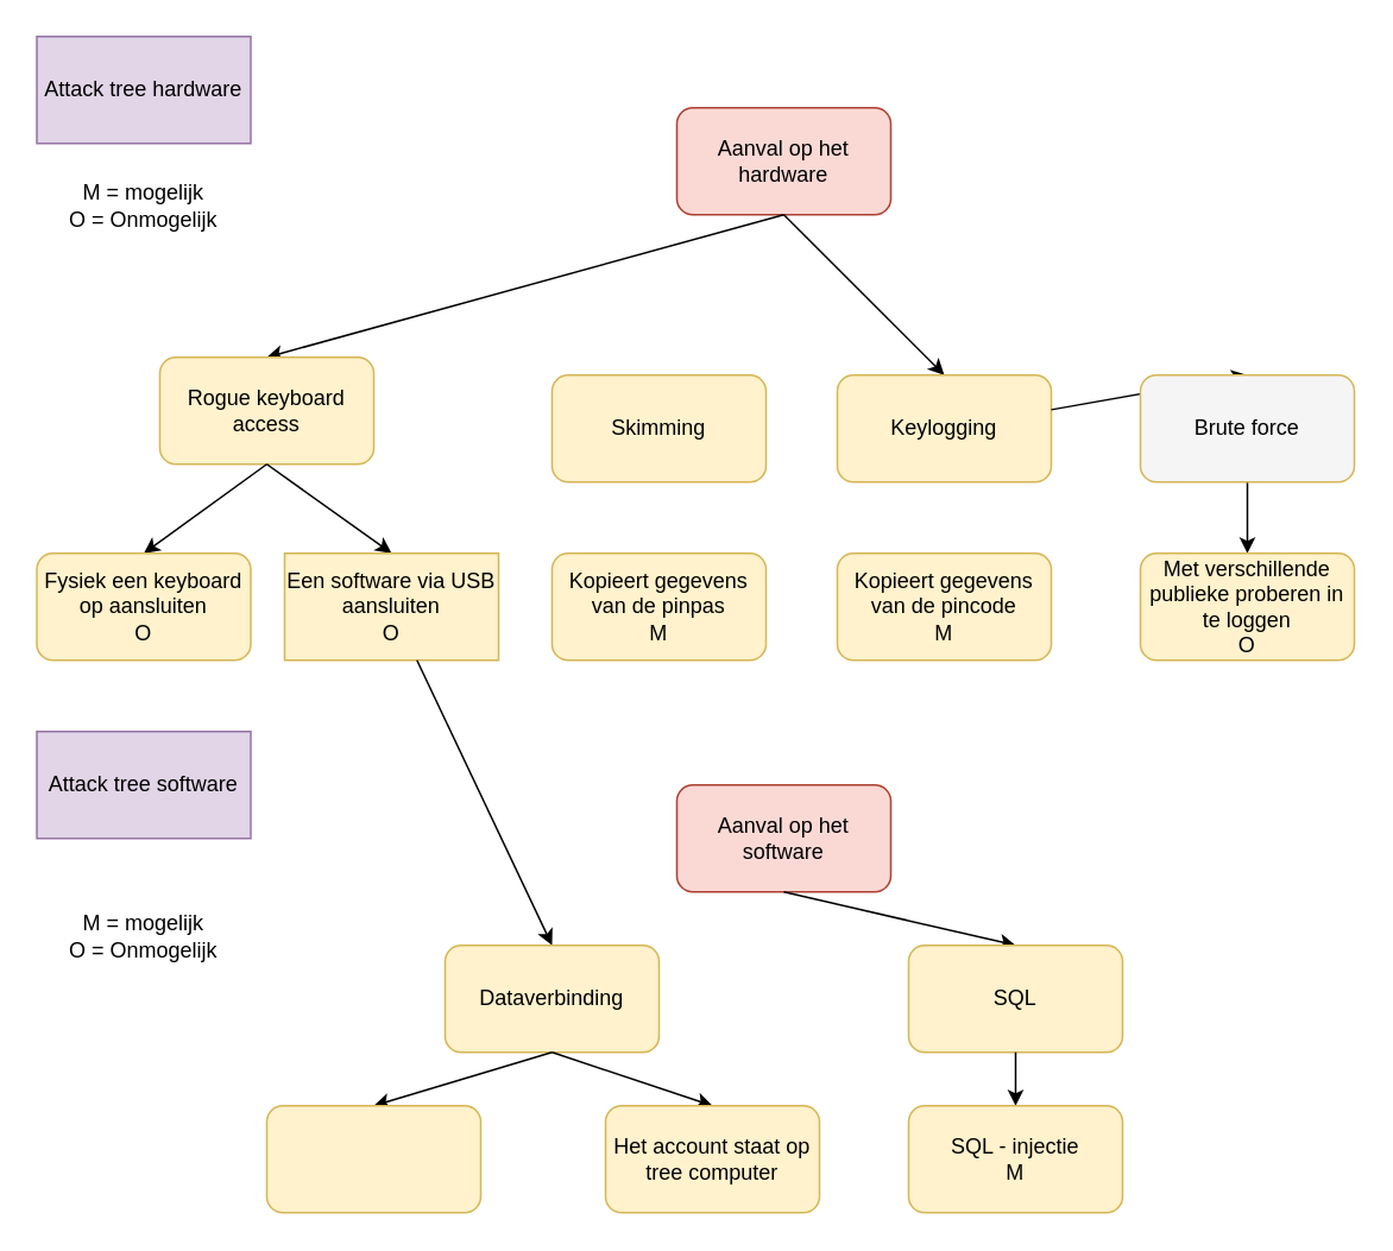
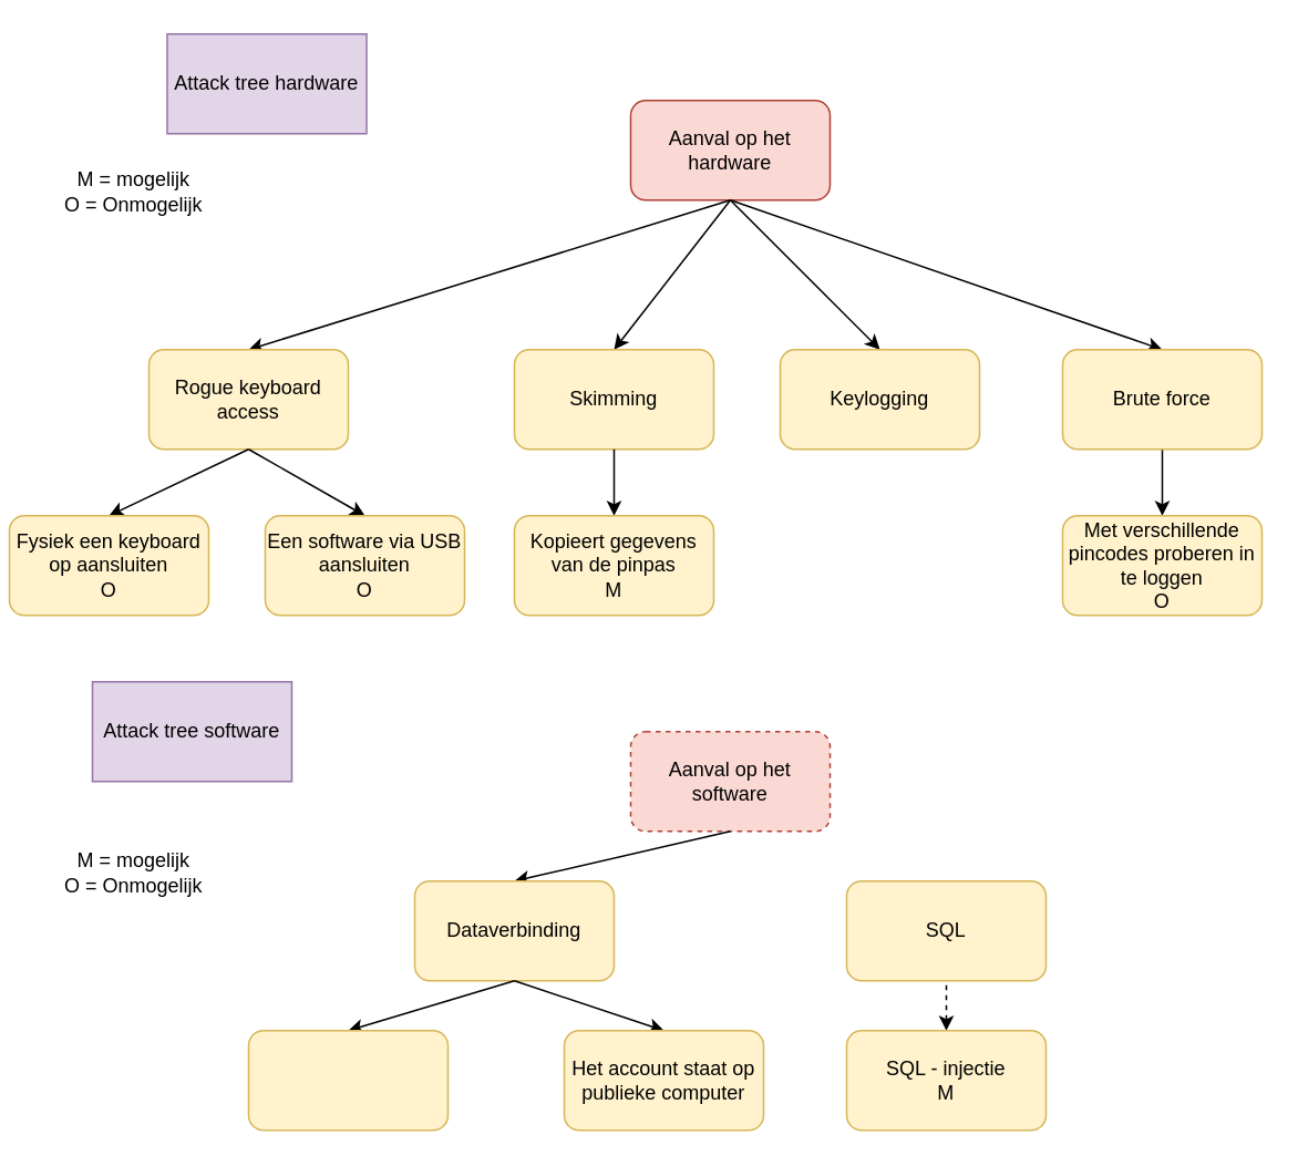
- <mxCell id="9" value="Attack tree hardware" style="rounded=0;whiteSpace=wrap;html=1;fillColor=#e1d5e7;strokeColor=#9673a6;" parent="1" vertex="1"><mxGeometry x="20" y="20" width="120" height="60" as="geometry" /></mxCell>
+ <mxCell id="9" value="Attack tree hardware" style="rounded=0;whiteSpace=wrap;html=1;fillColor=#e1d5e7;strokeColor=#9673a6;" parent="1" vertex="1"><mxGeometry x="100" y="20" width="120" height="60" as="geometry" /></mxCell>
+ <mxCell id="5" style="edgeStyle=none;rounded=0;orthogonalLoop=1;jettySize=auto;html=1;exitX=0.5;exitY=0;exitDx=0;exitDy=0;entryX=0.5;entryY=1;entryDx=0;entryDy=0;startArrow=classic;startFill=1;endArrow=none;endFill=0;" parent="1" source="6" target="2" edge="1"><mxGeometry relative="1" as="geometry" /></mxCell>
- <mxCell id="20" style="edgeStyle=none;rounded=0;orthogonalLoop=1;jettySize=auto;html=1;exitX=0.5;exitY=0;exitDx=0;exitDy=0;startArrow=classic;startFill=1;endArrow=none;endFill=0;" parent="1" source="21" target="8" edge="1"><mxGeometry relative="1" as="geometry" /></mxCell>
+ <mxCell id="20" style="edgeStyle=none;rounded=0;orthogonalLoop=1;jettySize=auto;html=1;exitX=0.5;exitY=0;exitDx=0;exitDy=0;entryX=0.5;entryY=1;entryDx=0;entryDy=0;startArrow=classic;startFill=1;endArrow=none;endFill=0;" parent="1" source="21" target="2" edge="1"><mxGeometry relative="1" as="geometry" /></mxCell>
- <mxCell id="4" value="&lt;div&gt;Rogue keyboard access&lt;/div&gt;" style="rounded=1;whiteSpace=wrap;html=1;fillColor=#fff2cc;strokeColor=#d6b656;" parent="1" vertex="1"><mxGeometry x="89" y="200" width="120" height="60" as="geometry" /></mxCell>
+ <mxCell id="4" value="&lt;div&gt;Rogue keyboard access&lt;/div&gt;" style="rounded=1;whiteSpace=wrap;html=1;fillColor=#fff2cc;strokeColor=#d6b656;" parent="1" vertex="1"><mxGeometry x="89" y="210" width="120" height="60" as="geometry" /></mxCell>
- <mxCell id="21" value="&lt;div&gt;Brute force&lt;/div&gt;" style="rounded=1;whiteSpace=wrap;html=1;fillColor=#f5f5f5;strokeColor=#d6b656;" parent="1" vertex="1"><mxGeometry x="639" y="210" width="120" height="60" as="geometry" /></mxCell>
+ <mxCell id="21" value="&lt;div&gt;Brute force&lt;/div&gt;" style="rounded=1;whiteSpace=wrap;html=1;fillColor=#fff2cc;strokeColor=#d6b656;" parent="1" vertex="1"><mxGeometry x="639" y="210" width="120" height="60" as="geometry" /></mxCell>
+ <mxCell id="14" style="edgeStyle=none;rounded=0;orthogonalLoop=1;jettySize=auto;html=1;exitX=0.5;exitY=0;exitDx=0;exitDy=0;entryX=0.5;entryY=1;entryDx=0;entryDy=0;startArrow=classic;startFill=1;endArrow=none;endFill=0;" parent="1" source="15" target="6" edge="1"><mxGeometry relative="1" as="geometry" /></mxCell>
- <mxCell id="23" value="&lt;div&gt;Fysiek een keyboard op aansluiten&lt;/div&gt;&lt;div&gt;O&lt;br&gt;&lt;/div&gt;" style="rounded=1;whiteSpace=wrap;html=1;fillColor=#fff2cc;strokeColor=#d6b656;" parent="1" vertex="1"><mxGeometry x="20" y="310" width="120" height="60" as="geometry" /></mxCell>
+ <mxCell id="23" value="&lt;div&gt;Fysiek een keyboard op aansluiten&lt;/div&gt;&lt;div&gt;O&lt;br&gt;&lt;/div&gt;" style="rounded=1;whiteSpace=wrap;html=1;fillColor=#fff2cc;strokeColor=#d6b656;" parent="1" vertex="1"><mxGeometry x="5" y="310" width="120" height="60" as="geometry" /></mxCell>
- <mxCell id="25" value="&lt;div&gt;Een software via USB aansluiten&lt;/div&gt;&lt;div&gt;O&lt;br&gt;&lt;/div&gt;" style="whiteSpace=wrap;html=1;fillColor=#fff2cc;strokeColor=#d6b656;rounded=0;" parent="1" vertex="1"><mxGeometry x="159" y="310" width="120" height="60" as="geometry" /></mxCell>
+ <mxCell id="25" value="&lt;div&gt;Een software via USB aansluiten&lt;/div&gt;&lt;div&gt;O&lt;br&gt;&lt;/div&gt;" style="rounded=1;whiteSpace=wrap;html=1;fillColor=#fff2cc;strokeColor=#d6b656;" parent="1" vertex="1"><mxGeometry x="159" y="310" width="120" height="60" as="geometry" /></mxCell>
- <mxCell id="16" value="&lt;div&gt;Kopieert gegevens van de pincode&lt;/div&gt;M" style="rounded=1;whiteSpace=wrap;html=1;fillColor=#fff2cc;strokeColor=#d6b656;" parent="1" vertex="1"><mxGeometry x="469" y="310" width="120" height="60" as="geometry" /></mxCell>
- <mxCell id="18" value="&lt;div&gt;Met verschillende publieke proberen in te loggen&lt;/div&gt;O" style="rounded=1;whiteSpace=wrap;html=1;fillColor=#fff2cc;strokeColor=#d6b656;" parent="1" vertex="1"><mxGeometry x="639" y="310" width="120" height="60" as="geometry" /></mxCell>
+ <mxCell id="18" value="&lt;div&gt;Met verschillende pincodes proberen in te loggen&lt;/div&gt;O" style="rounded=1;whiteSpace=wrap;html=1;fillColor=#fff2cc;strokeColor=#d6b656;" parent="1" vertex="1"><mxGeometry x="639" y="310" width="120" height="60" as="geometry" /></mxCell>
- <mxCell id="10" value="Attack tree software" style="rounded=0;whiteSpace=wrap;html=1;fillColor=#e1d5e7;strokeColor=#9673a6;" parent="1" vertex="1"><mxGeometry x="20" y="410" width="120" height="60" as="geometry" /></mxCell>
+ <mxCell id="10" value="Attack tree software" style="rounded=0;whiteSpace=wrap;html=1;fillColor=#e1d5e7;strokeColor=#9673a6;" parent="1" vertex="1"><mxGeometry x="55" y="410" width="120" height="60" as="geometry" /></mxCell>
- <mxCell id="26" style="edgeStyle=none;rounded=0;orthogonalLoop=1;jettySize=auto;html=1;exitX=0.5;exitY=0;exitDx=0;exitDy=0;startArrow=classic;startFill=1;endArrow=none;endFill=0;" parent="1" source="27" target="25" edge="1"><mxGeometry relative="1" as="geometry" /></mxCell>
+ <mxCell id="26" style="edgeStyle=none;rounded=0;orthogonalLoop=1;jettySize=auto;html=1;exitX=0.5;exitY=0;exitDx=0;exitDy=0;entryX=0.5;entryY=1;entryDx=0;entryDy=0;startArrow=classic;startFill=1;endArrow=none;endFill=0;" parent="1" source="27" target="11" edge="1"><mxGeometry relative="1" as="geometry" /></mxCell>
- <mxCell id="11" value="Aanval op het software" style="rounded=1;whiteSpace=wrap;html=1;fillColor=#fad9d5;strokeColor=#ae4132;" parent="1" vertex="1"><mxGeometry x="379" y="440" width="120" height="60" as="geometry" /></mxCell>
+ <mxCell id="11" value="Aanval op het software" style="rounded=1;whiteSpace=wrap;html=1;fillColor=#fad9d5;strokeColor=#ae4132;dashed=1;" parent="1" vertex="1"><mxGeometry x="379" y="440" width="120" height="60" as="geometry" /></mxCell>
- <mxCell id="12" style="edgeStyle=none;rounded=0;orthogonalLoop=1;jettySize=auto;html=1;exitX=0.5;exitY=0;exitDx=0;exitDy=0;entryX=0.5;entryY=1;entryDx=0;entryDy=0;startArrow=classic;startFill=1;endArrow=none;endFill=0;" parent="1" source="13" target="11" edge="1"><mxGeometry relative="1" as="geometry" /></mxCell>
- <mxCell id="32" style="edgeStyle=none;rounded=0;orthogonalLoop=1;jettySize=auto;html=1;exitX=0.5;exitY=0;exitDx=0;exitDy=0;entryX=0.5;entryY=1;entryDx=0;entryDy=0;startArrow=classic;startFill=1;endArrow=none;endFill=0;" parent="1" source="33" target="13" edge="1"><mxGeometry relative="1" as="geometry" /></mxCell>
+ <mxCell id="32" style="edgeStyle=none;rounded=0;orthogonalLoop=1;jettySize=auto;html=1;exitX=0.5;exitY=0;exitDx=0;exitDy=0;entryX=0.5;entryY=1;entryDx=0;entryDy=0;startArrow=classic;startFill=1;endArrow=none;endFill=0;dashed=1;" parent="1" source="33" target="13" edge="1"><mxGeometry relative="1" as="geometry" /></mxCell>
- <mxCell id="31" value="Het account staat op tree computer" style="rounded=1;whiteSpace=wrap;html=1;fillColor=#fff2cc;strokeColor=#d6b656;" parent="1" vertex="1"><mxGeometry x="339" y="620" width="120" height="60" as="geometry" /></mxCell>
+ <mxCell id="31" value="Het account staat op publieke computer" style="rounded=1;whiteSpace=wrap;html=1;fillColor=#fff2cc;strokeColor=#d6b656;" parent="1" vertex="1"><mxGeometry x="339" y="620" width="120" height="60" as="geometry" /></mxCell>
